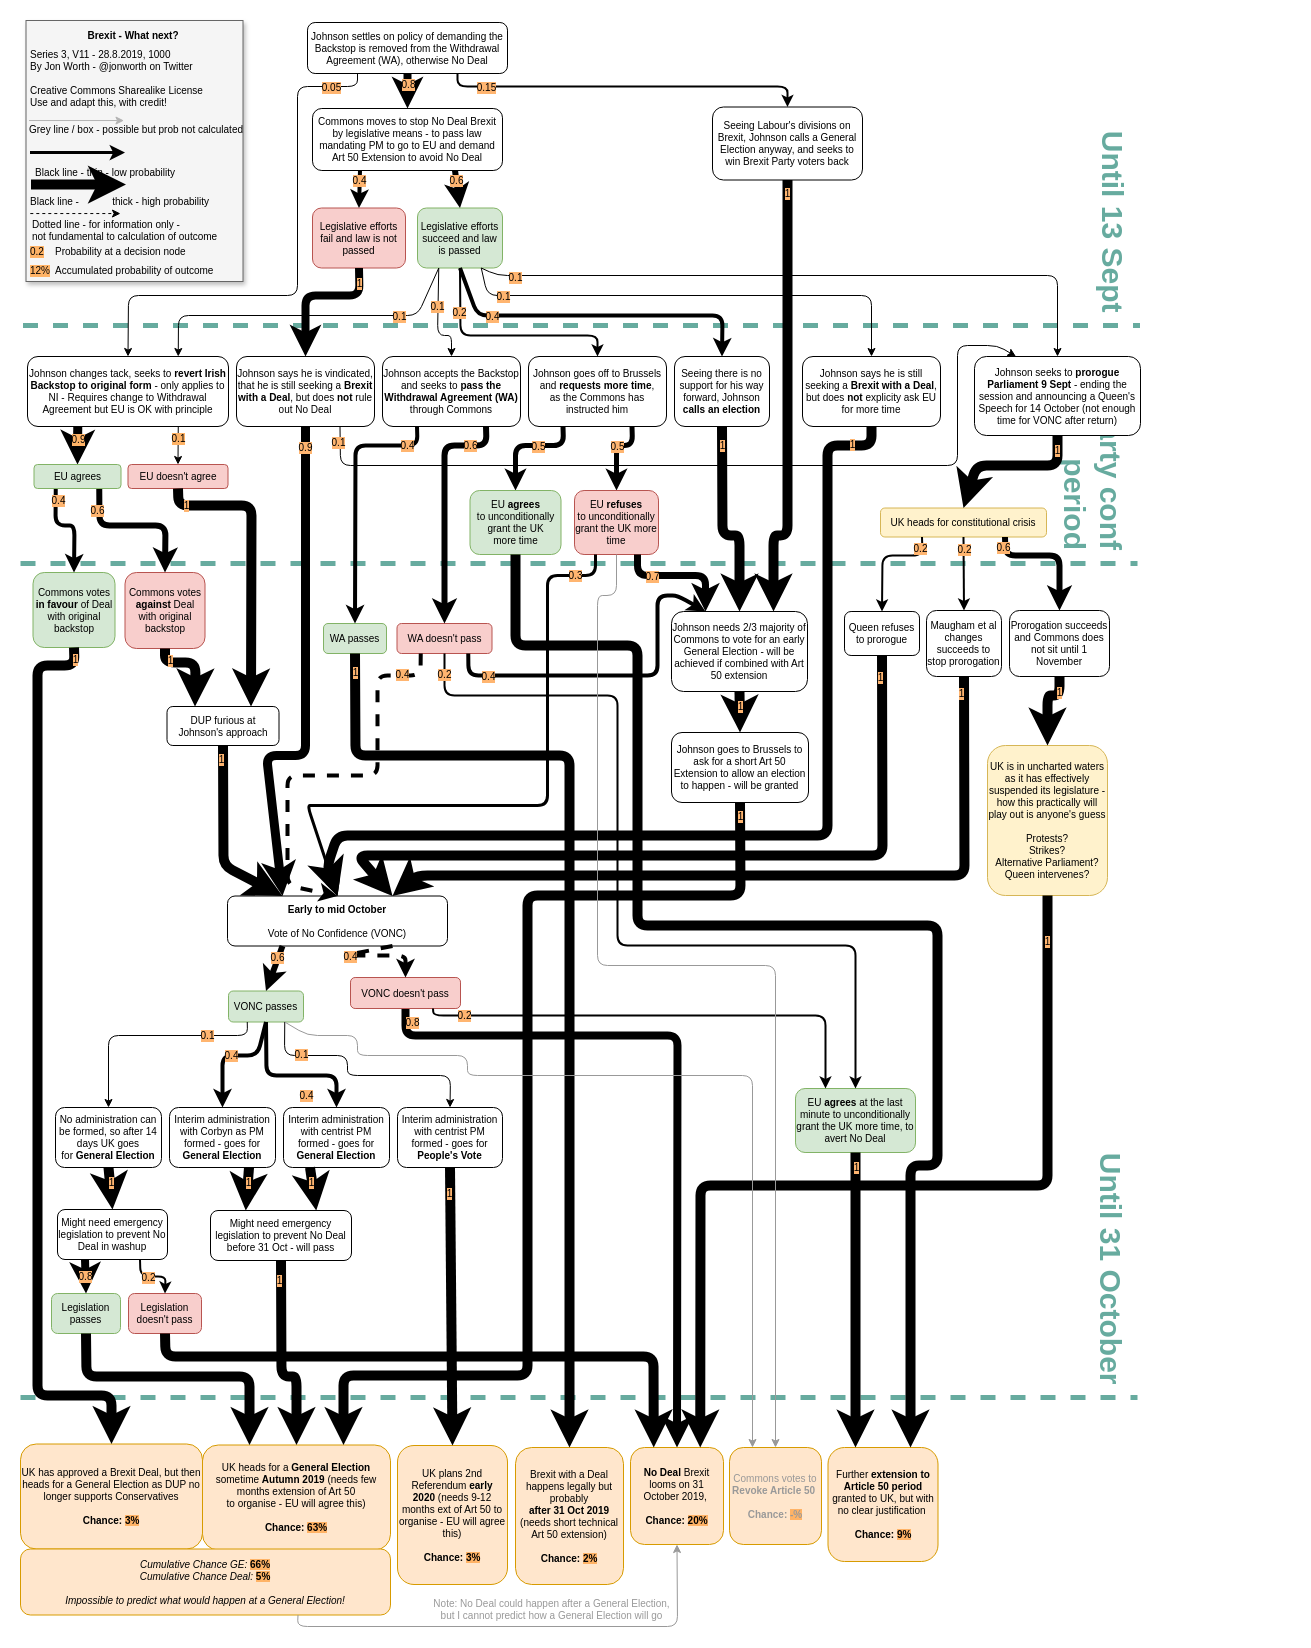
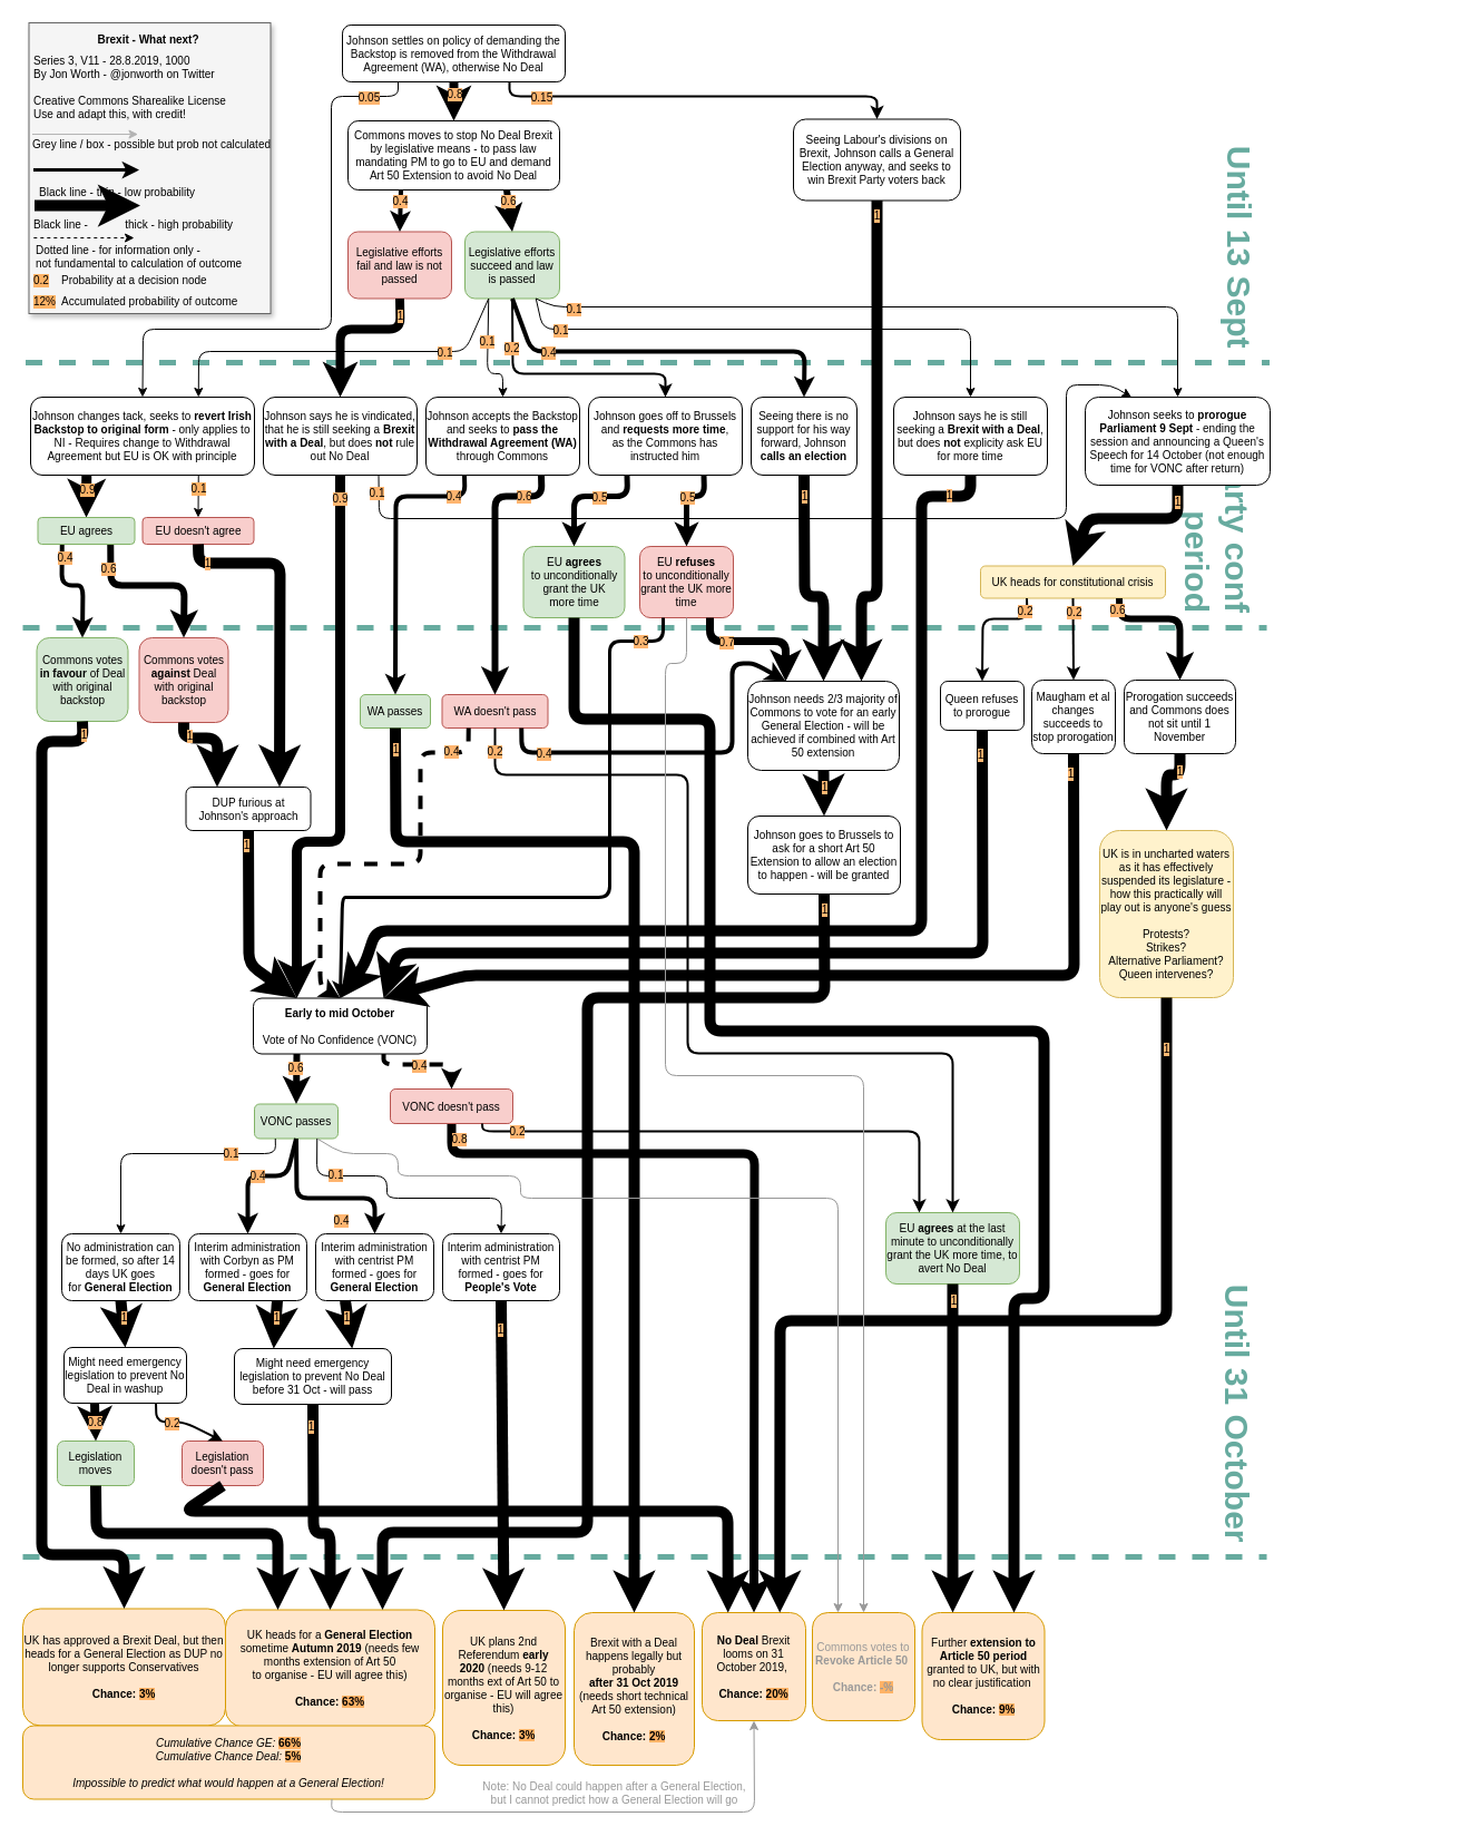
- <mxCell id="50" value="&lt;b style=&quot;font-size: 10px&quot;&gt;Early to mid October&lt;/b&gt;&lt;br style=&quot;font-size: 10px&quot;&gt;&lt;br style=&quot;font-size: 10px&quot;&gt;Vote of No Confidence (VONC)" style="rounded=1;whiteSpace=wrap;html=1;fontSize=10;" parent="1" vertex="1"><mxGeometry x="227" y="895.5" width="220" height="50" as="geometry" /></mxCell>
+ <mxCell id="50" value="&lt;b style=&quot;font-size: 10px&quot;&gt;Early to mid October&lt;/b&gt;&lt;br style=&quot;font-size: 10px&quot;&gt;&lt;br style=&quot;font-size: 10px&quot;&gt;Vote of No Confidence (VONC)" style="rounded=1;whiteSpace=wrap;html=1;fontSize=10;" parent="1" vertex="1"><mxGeometry x="227" y="895.5" width="156" height="50" as="geometry" /></mxCell>
- <mxCell id="166" value="Legislation passes" style="rounded=1;whiteSpace=wrap;html=1;fillColor=#d5e8d4;strokeColor=#82b366;fontSize=10;" vertex="1" parent="1"><mxGeometry x="51" y="1293" width="69" height="40" as="geometry" /></mxCell>
+ <mxCell id="166" value="Legislation moves" style="rounded=1;whiteSpace=wrap;html=1;fillColor=#d5e8d4;strokeColor=#82b366;fontSize=10;" vertex="1" parent="1"><mxGeometry x="51" y="1293" width="69" height="40" as="geometry" /></mxCell>
- <mxCell id="167" value="Legislation doesn't pass" style="rounded=1;whiteSpace=wrap;html=1;fillColor=#f8cecc;strokeColor=#b85450;fontSize=10;" vertex="1" parent="1"><mxGeometry x="128" y="1293" width="73" height="40" as="geometry" /></mxCell>
+ <mxCell id="167" value="Legislation doesn't pass" style="rounded=1;whiteSpace=wrap;html=1;fillColor=#f8cecc;strokeColor=#b85450;fontSize=10;" vertex="1" parent="1"><mxGeometry x="163" y="1293" width="73" height="40" as="geometry" /></mxCell>
